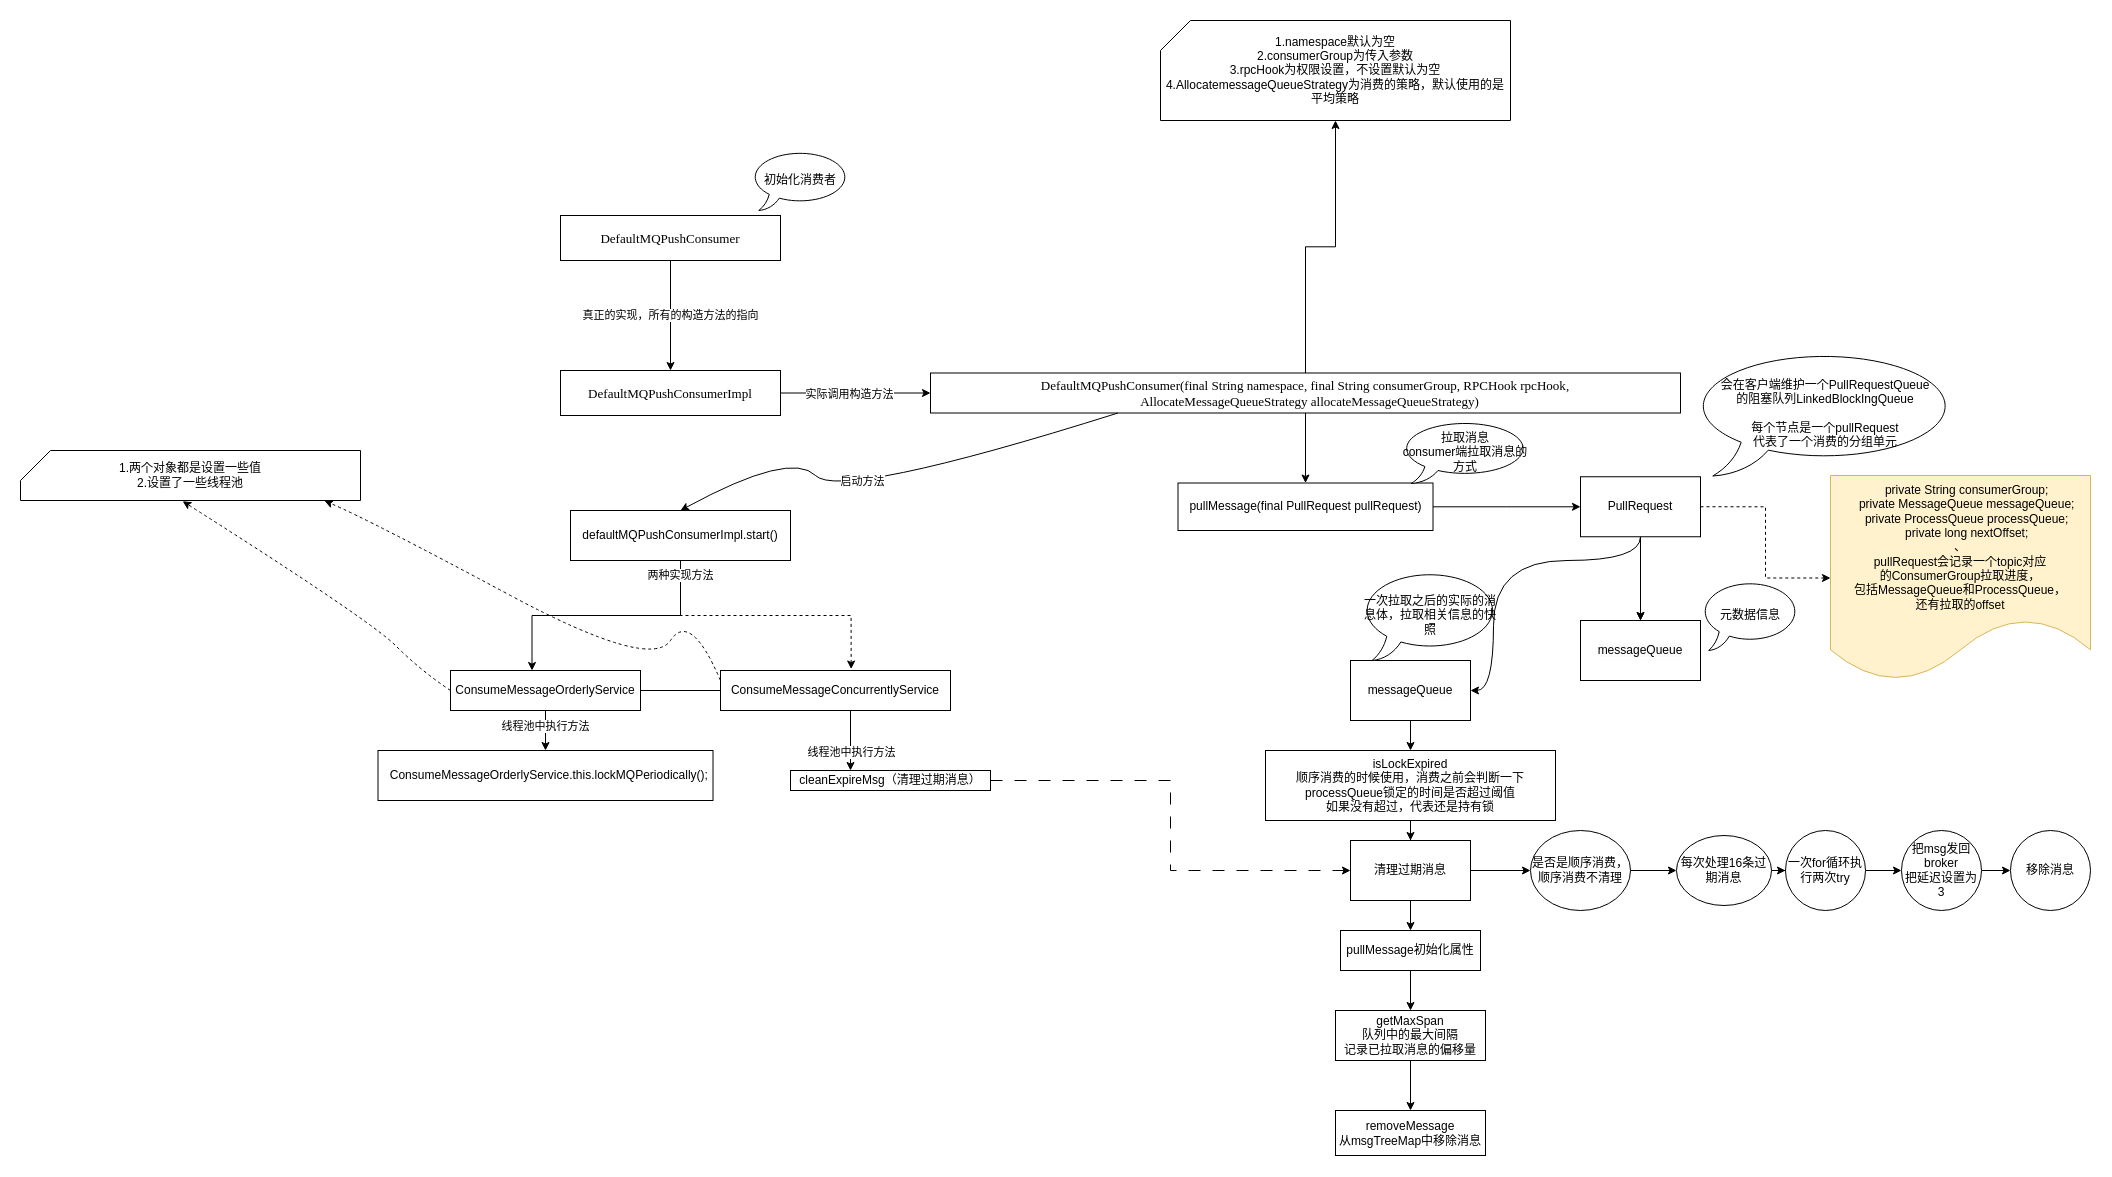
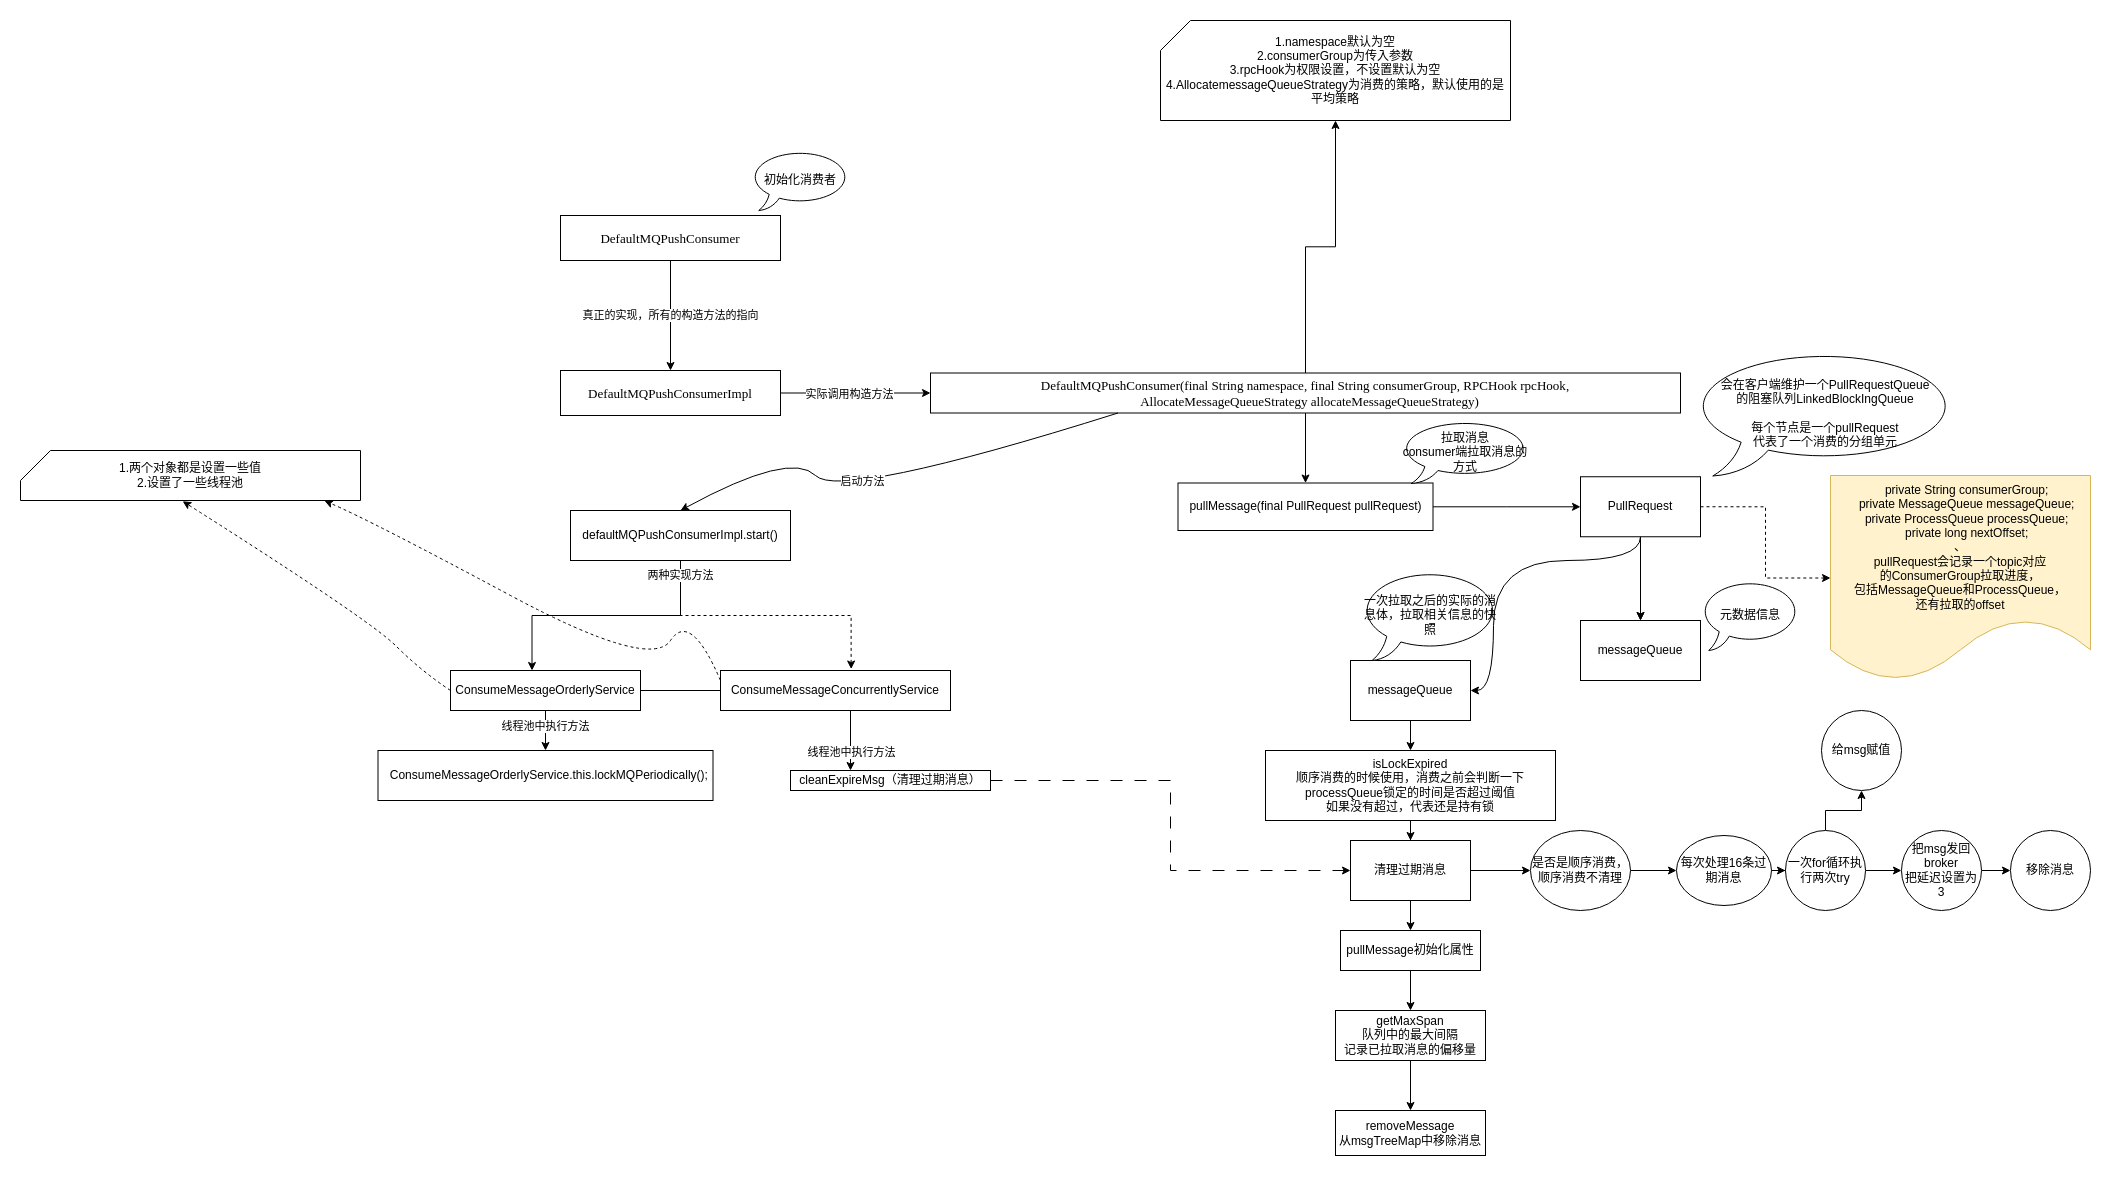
+ <mxCell id="58" value="给msg赋值" style="ellipse;whiteSpace=wrap;html=1;rounded=0;" vertex="1" parent="1"><mxGeometry x="1821" y="710" width="80" height="80" as="geometry" /></mxCell>
+ <mxCell id="55" value="" style="edgeStyle=orthogonalEdgeStyle;rounded=0;orthogonalLoop=1;jettySize=auto;html=1;" edge="1" parent="1" source="57" target="58"><mxGeometry relative="1" as="geometry" /></mxCell>
